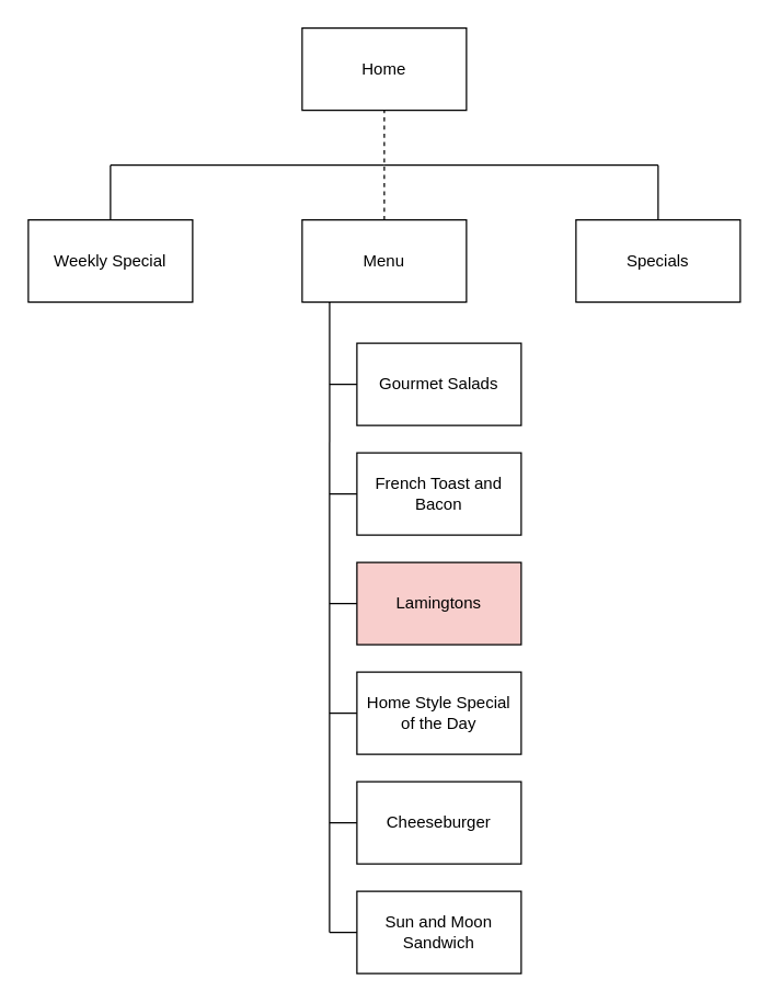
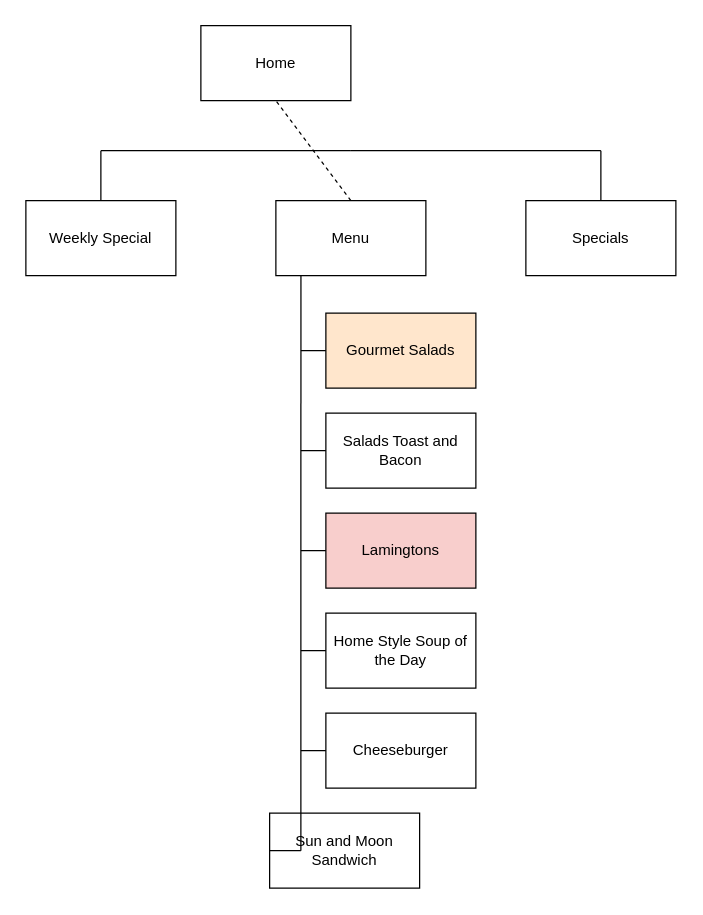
- <mxCell id="2" value="Home" style="rounded=0;whiteSpace=wrap;html=1;" parent="1" vertex="1"><mxGeometry x="220" y="20" width="120" height="60" as="geometry" /></mxCell>
+ <mxCell id="2" value="Home" style="rounded=0;whiteSpace=wrap;html=1;" parent="1" vertex="1"><mxGeometry x="160" y="20" width="120" height="60" as="geometry" /></mxCell>
- <mxCell id="5" value="Gourmet Salads" style="rounded=0;whiteSpace=wrap;html=1;" parent="1" vertex="1"><mxGeometry x="260" y="250" width="120" height="60" as="geometry" /></mxCell>
+ <mxCell id="5" value="Gourmet Salads" style="rounded=0;whiteSpace=wrap;html=1;fillColor=#ffe6cc;" parent="1" vertex="1"><mxGeometry x="260" y="250" width="120" height="60" as="geometry" /></mxCell>
- <mxCell id="7" value="French Toast and Bacon" style="rounded=0;whiteSpace=wrap;html=1;" parent="1" vertex="1"><mxGeometry x="260" y="330" width="120" height="60" as="geometry" /></mxCell>
+ <mxCell id="7" value="Salads Toast and Bacon" style="rounded=0;whiteSpace=wrap;html=1;" parent="1" vertex="1"><mxGeometry x="260" y="330" width="120" height="60" as="geometry" /></mxCell>
- <mxCell id="8" value="Home Style Special of the Day" style="rounded=0;whiteSpace=wrap;html=1;" parent="1" vertex="1"><mxGeometry x="260" y="490" width="120" height="60" as="geometry" /></mxCell>
+ <mxCell id="8" value="Home Style Soup of the Day" style="rounded=0;whiteSpace=wrap;html=1;" parent="1" vertex="1"><mxGeometry x="260" y="490" width="120" height="60" as="geometry" /></mxCell>
- <mxCell id="10" value="Sun and Moon Sandwich" style="rounded=0;whiteSpace=wrap;html=1;" parent="1" vertex="1"><mxGeometry x="260" y="650" width="120" height="60" as="geometry" /></mxCell>
+ <mxCell id="10" value="Sun and Moon Sandwich" style="rounded=0;whiteSpace=wrap;html=1;" parent="1" vertex="1"><mxGeometry x="215" y="650" width="120" height="60" as="geometry" /></mxCell>
